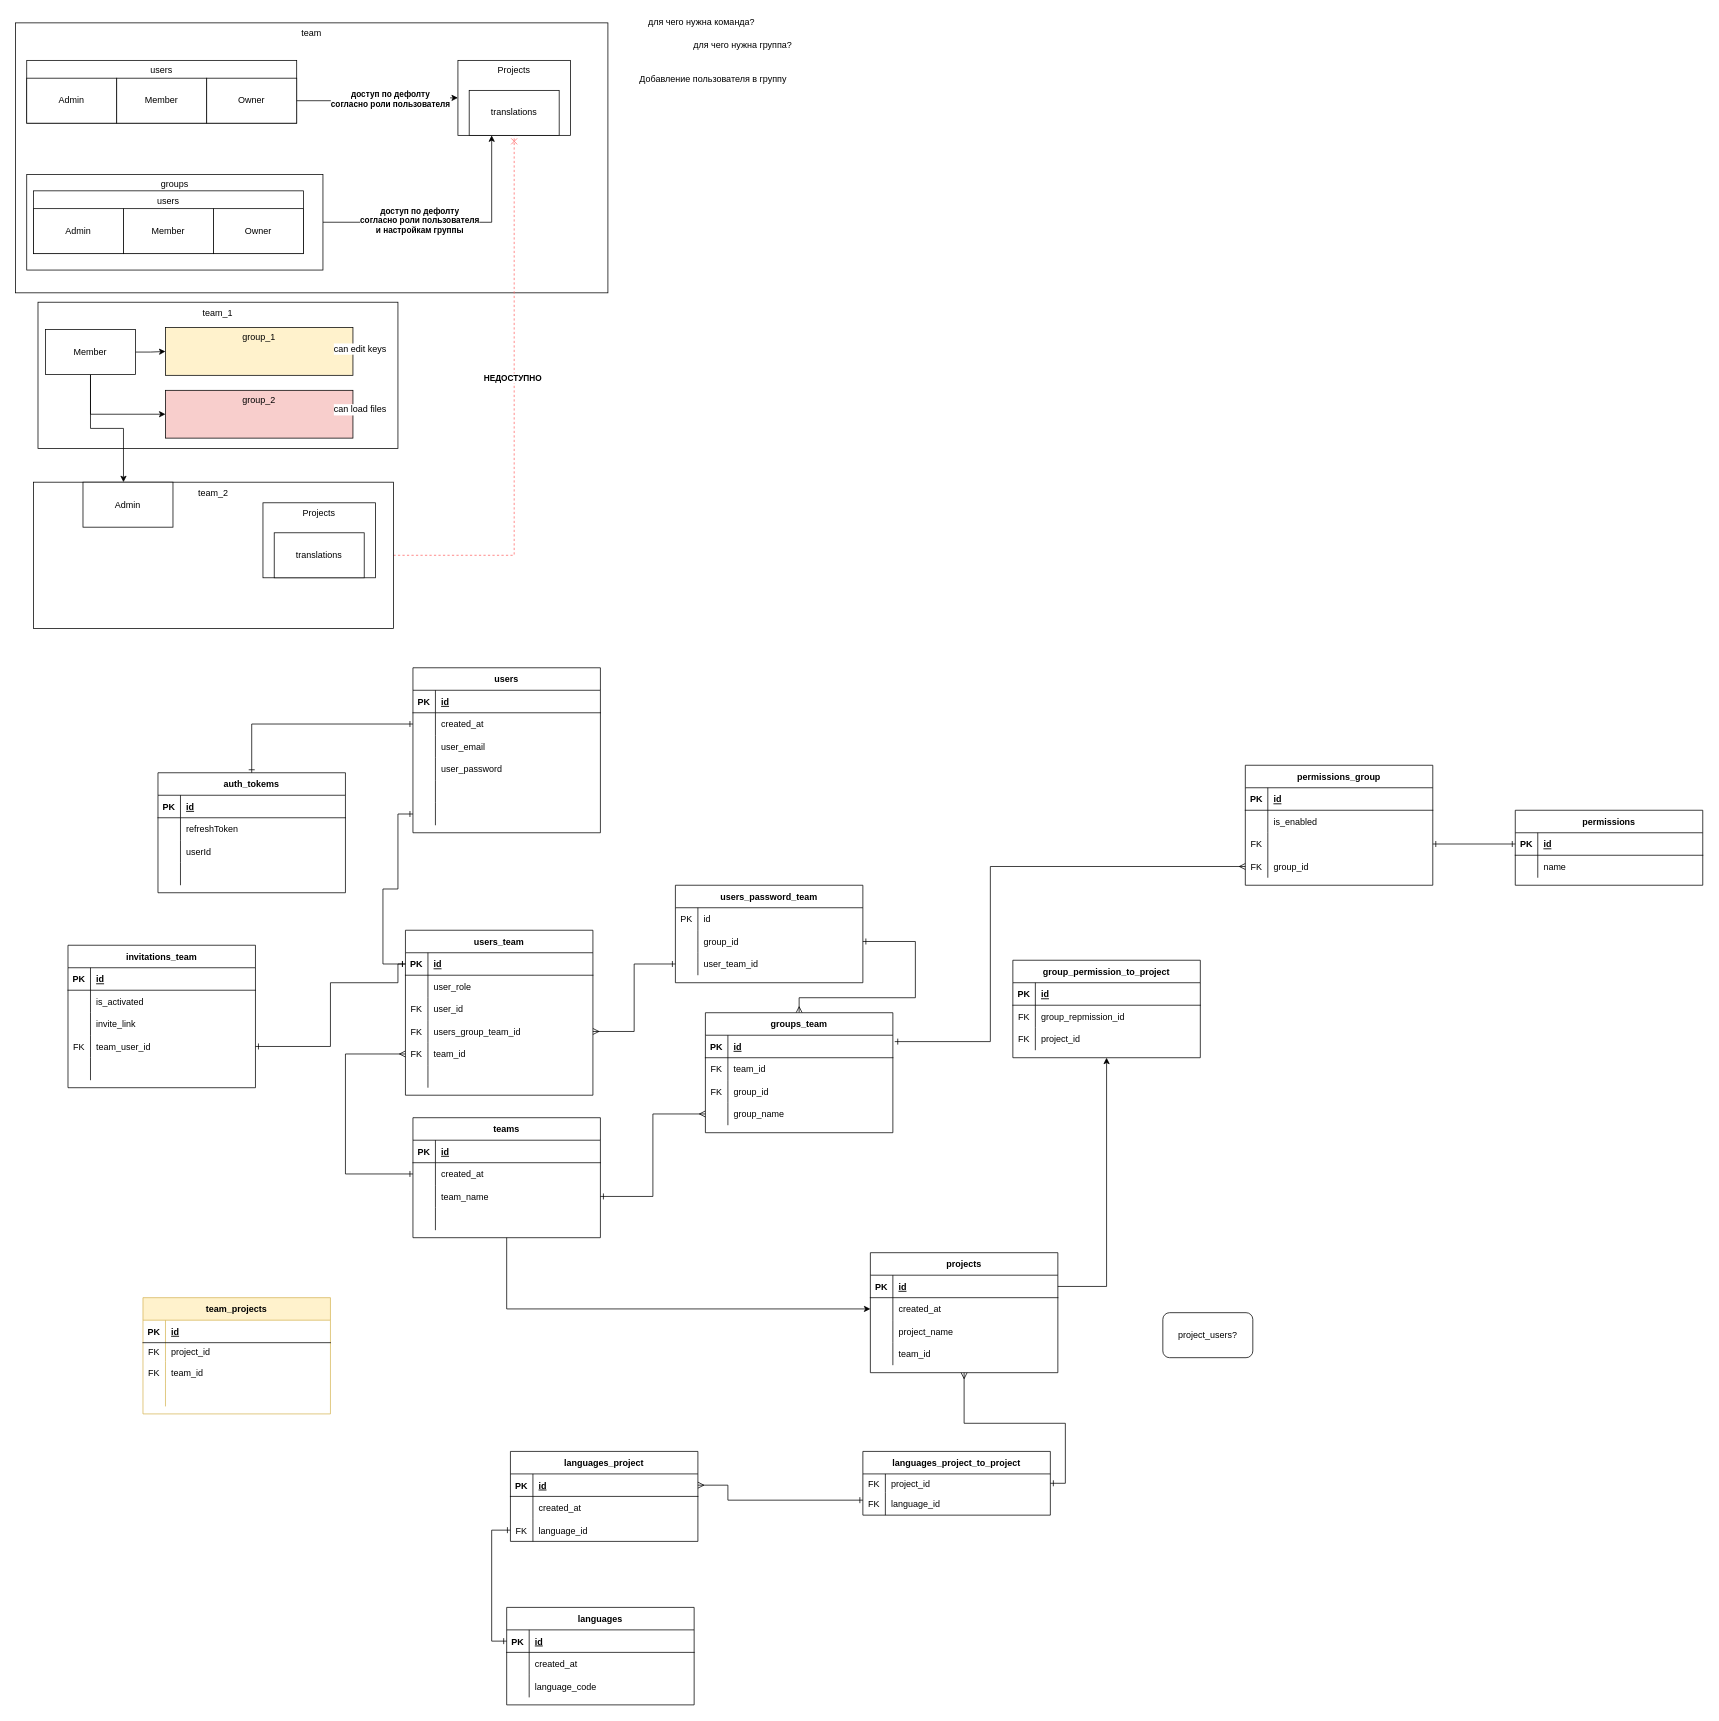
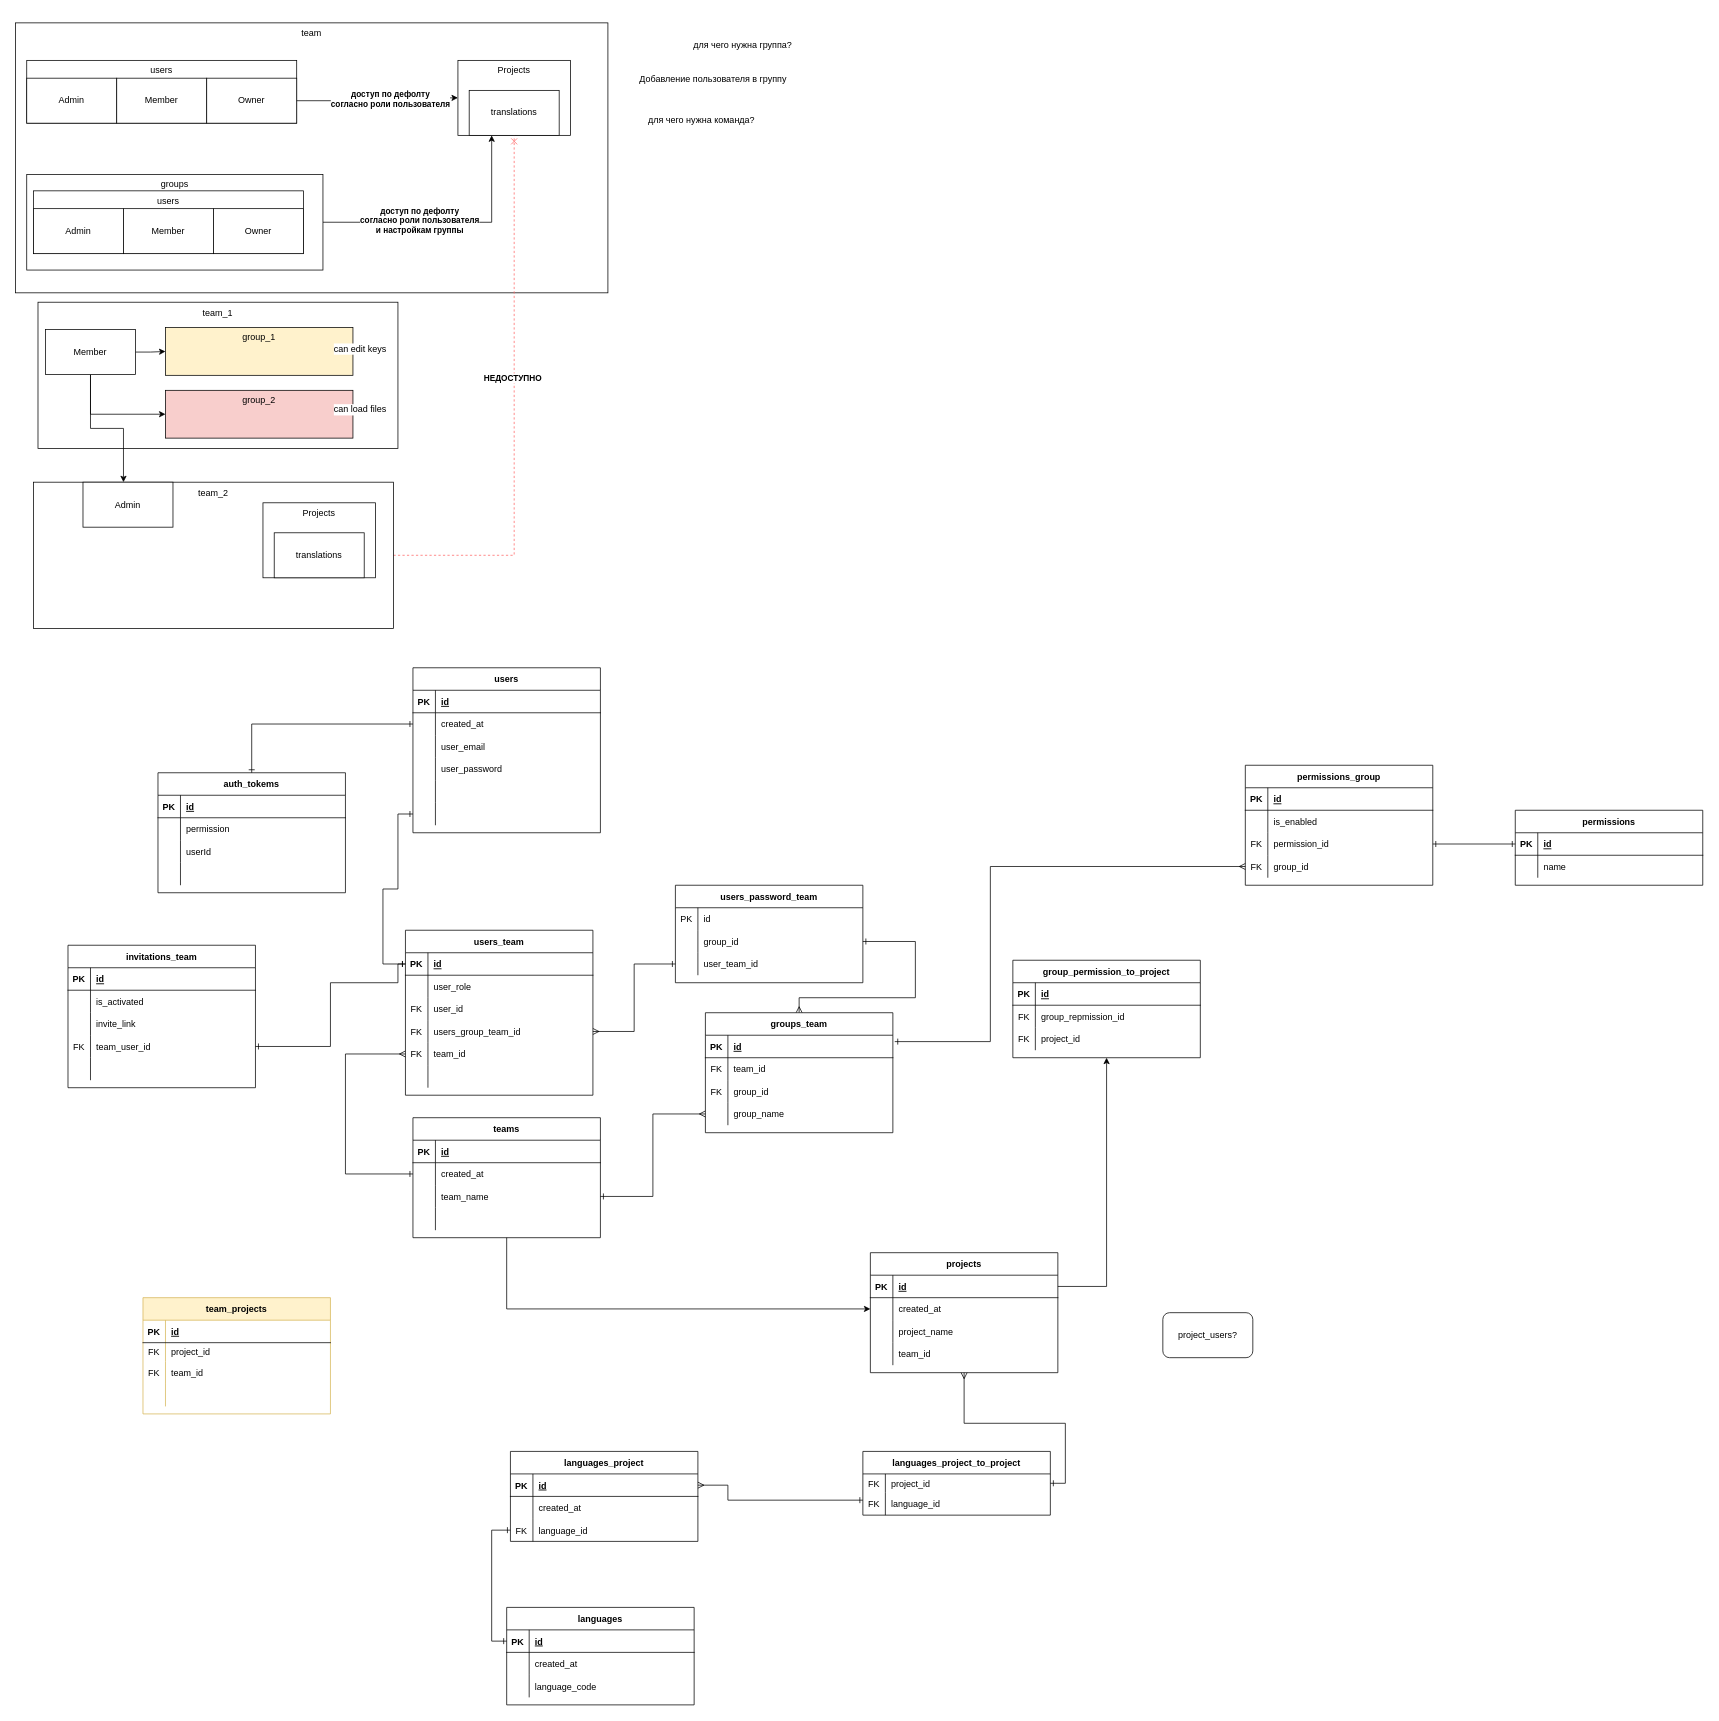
- <mxCell id="144" value="для чего нужна команда?" style="text;html=1;strokeColor=none;fillColor=none;align=center;verticalAlign=middle;whiteSpace=wrap;rounded=0;" parent="1" vertex="1"><mxGeometry x="840" y="20" width="190" height="20" as="geometry" /></mxCell>
+ <mxCell id="144" value="для чего нужна команда?" style="text;html=1;strokeColor=none;fillColor=none;align=center;verticalAlign=middle;whiteSpace=wrap;rounded=0;" parent="1" vertex="1"><mxGeometry x="840" y="150" width="190" height="20" as="geometry" /></mxCell>
- <mxCell id="66" value="refreshToken" style="shape=partialRectangle;overflow=hidden;connectable=0;fillColor=none;top=0;left=0;bottom=0;right=0;align=left;spacingLeft=6;" parent="64" vertex="1"><mxGeometry x="30" width="220" height="30" as="geometry"><mxRectangle width="220" height="30" as="alternateBounds" /></mxGeometry></mxCell>
+ <mxCell id="66" value="permission" style="shape=partialRectangle;overflow=hidden;connectable=0;fillColor=none;top=0;left=0;bottom=0;right=0;align=left;spacingLeft=6;" parent="64" vertex="1"><mxGeometry x="30" width="220" height="30" as="geometry"><mxRectangle width="220" height="30" as="alternateBounds" /></mxGeometry></mxCell>
+ <mxCell id="109" value="permission_id" style="shape=partialRectangle;overflow=hidden;connectable=0;fillColor=none;top=0;left=0;bottom=0;right=0;align=left;spacingLeft=6;" parent="107" vertex="1"><mxGeometry x="30" width="220" height="30" as="geometry"><mxRectangle width="220" height="30" as="alternateBounds" /></mxGeometry></mxCell>
